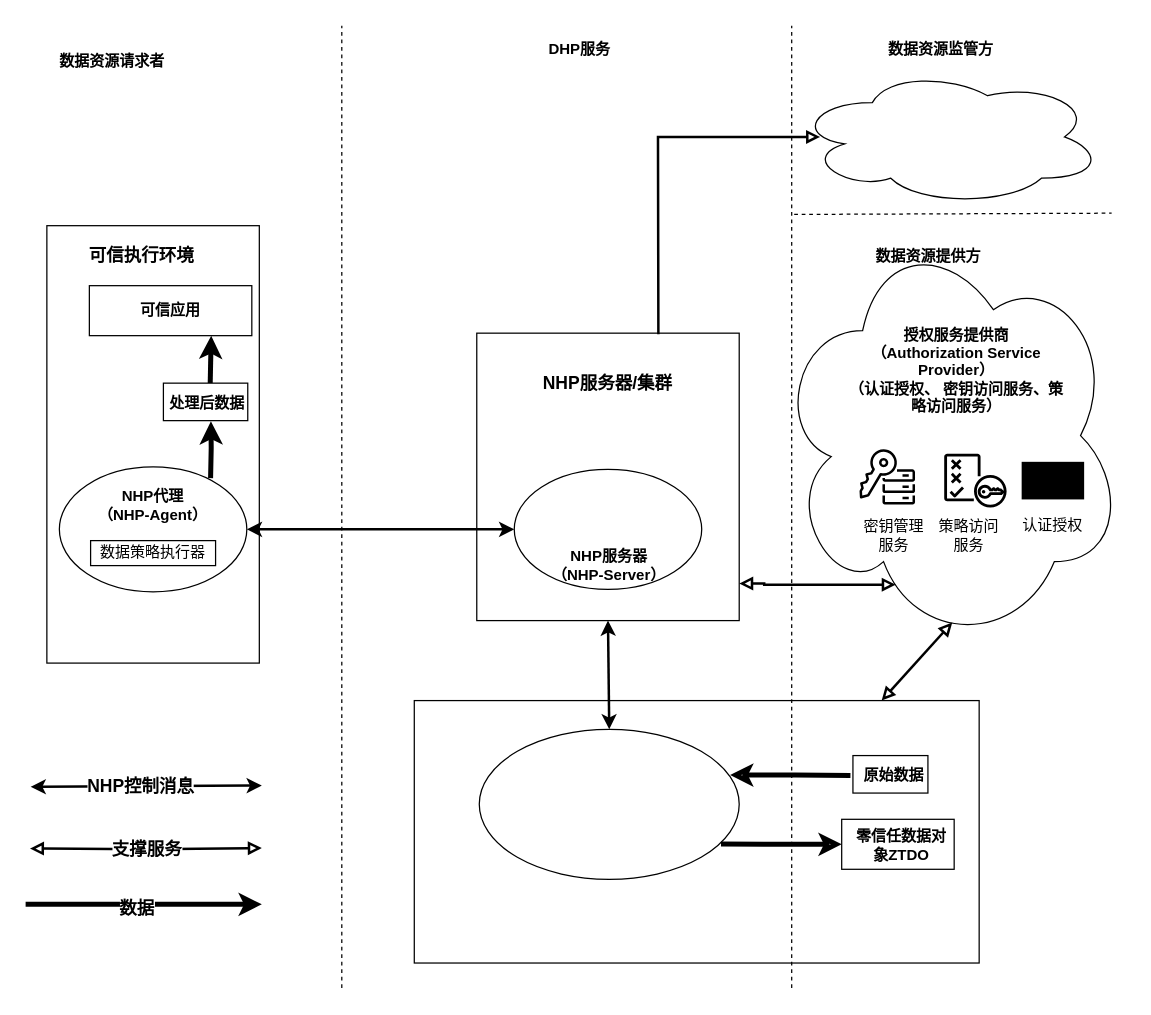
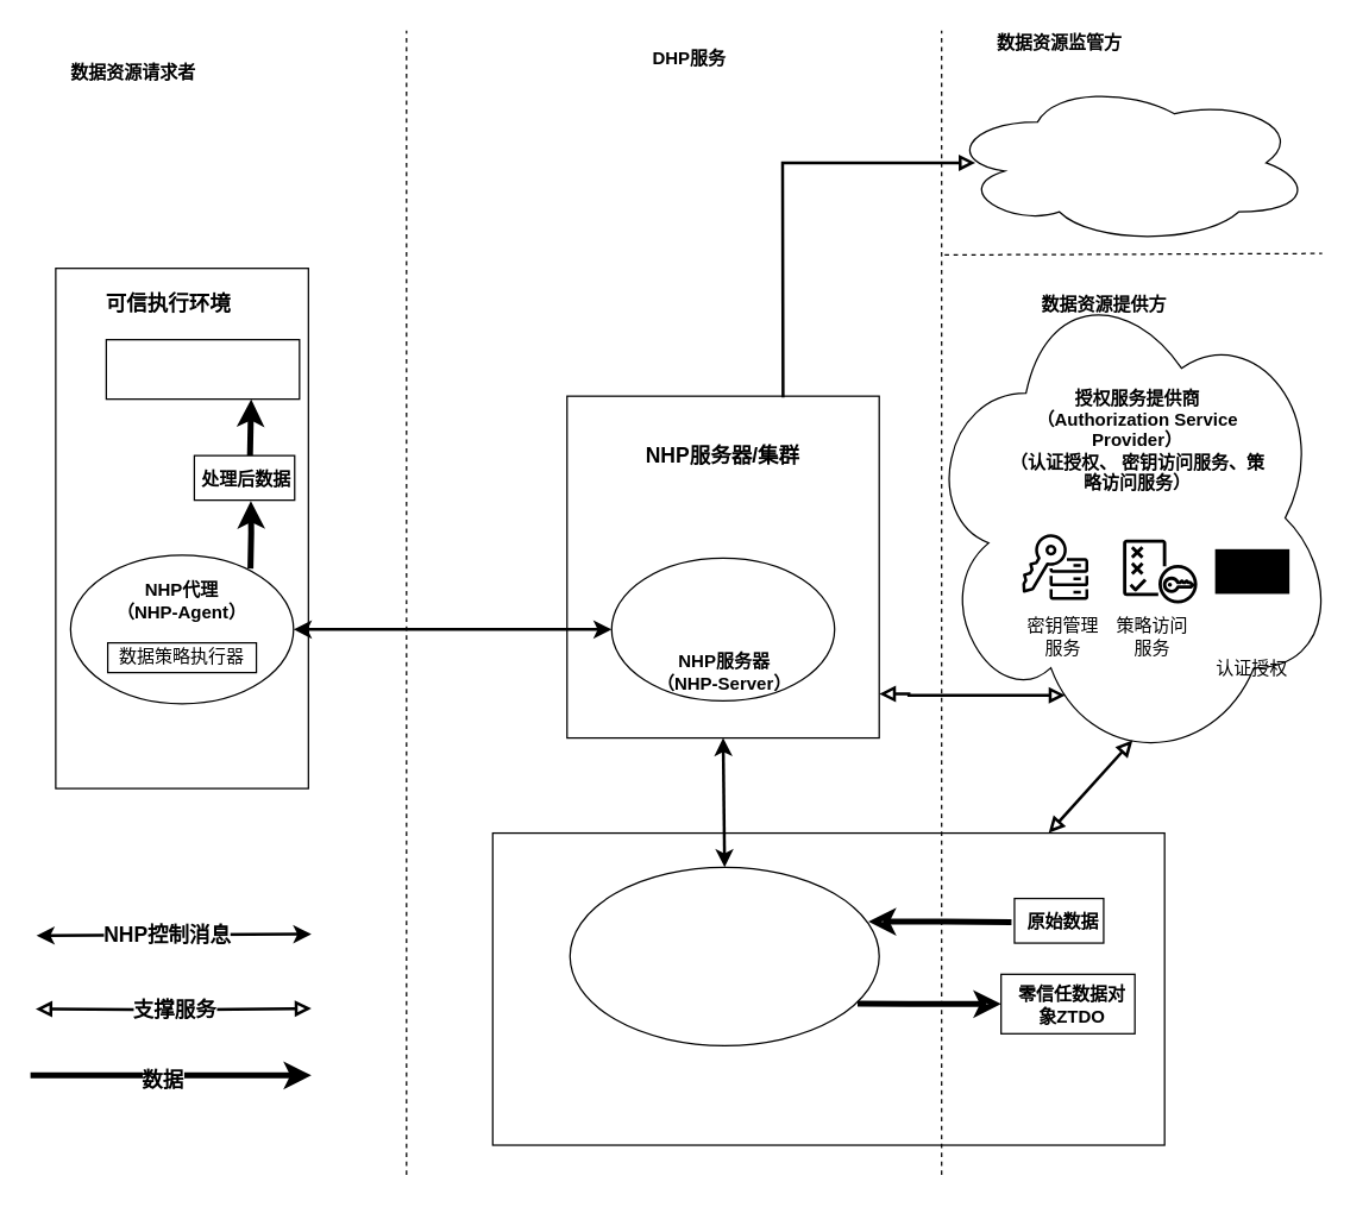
- <mxCell id="56" value="&lt;b&gt;数据资源监管方&lt;/b&gt;" style="text;html=1;align=center;verticalAlign=middle;whiteSpace=wrap;rounded=0;" parent="1" vertex="1"><mxGeometry x="700.03" y="24" width="105" height="30" as="geometry" /></mxCell>
+ <mxCell id="56" value="&lt;b&gt;数据资源监管方&lt;/b&gt;" style="text;html=1;align=center;verticalAlign=middle;whiteSpace=wrap;rounded=0;" parent="1" vertex="1"><mxGeometry x="660.03" y="14" width="105" height="30" as="geometry" /></mxCell>
- <mxCell id="7" value="&lt;b&gt;可信应用&lt;/b&gt;" style="text;html=1;align=center;verticalAlign=middle;whiteSpace=wrap;rounded=0;" parent="5" vertex="1"><mxGeometry x="29.03" y="77" width="57.94" height="24" as="geometry" /></mxCell>
- <mxCell id="32" value="认证授权" style="text;html=1;align=center;verticalAlign=middle;whiteSpace=wrap;rounded=0;" parent="1" vertex="1"><mxGeometry x="812" y="405" width="60" height="30" as="geometry" /></mxCell>
+ <mxCell id="32" value="认证授权" style="text;html=1;align=center;verticalAlign=middle;whiteSpace=wrap;rounded=0;" parent="1" vertex="1"><mxGeometry x="812" y="435" width="60" height="30" as="geometry" /></mxCell>
